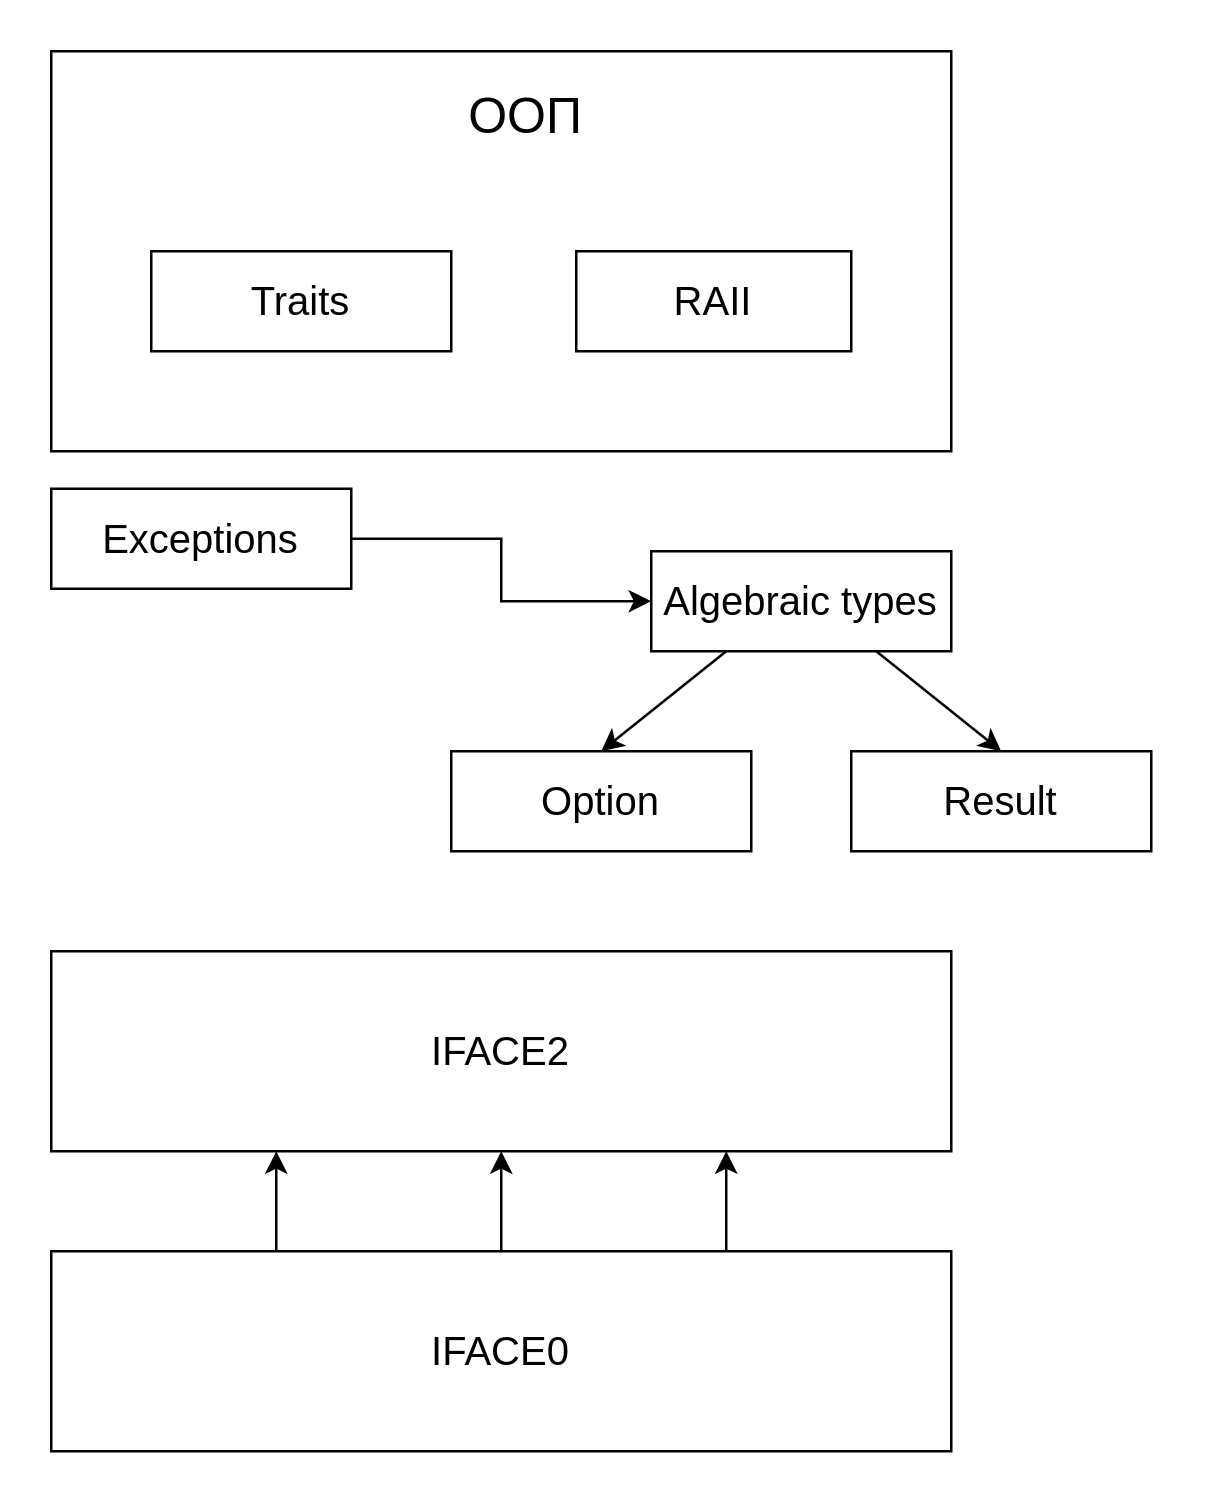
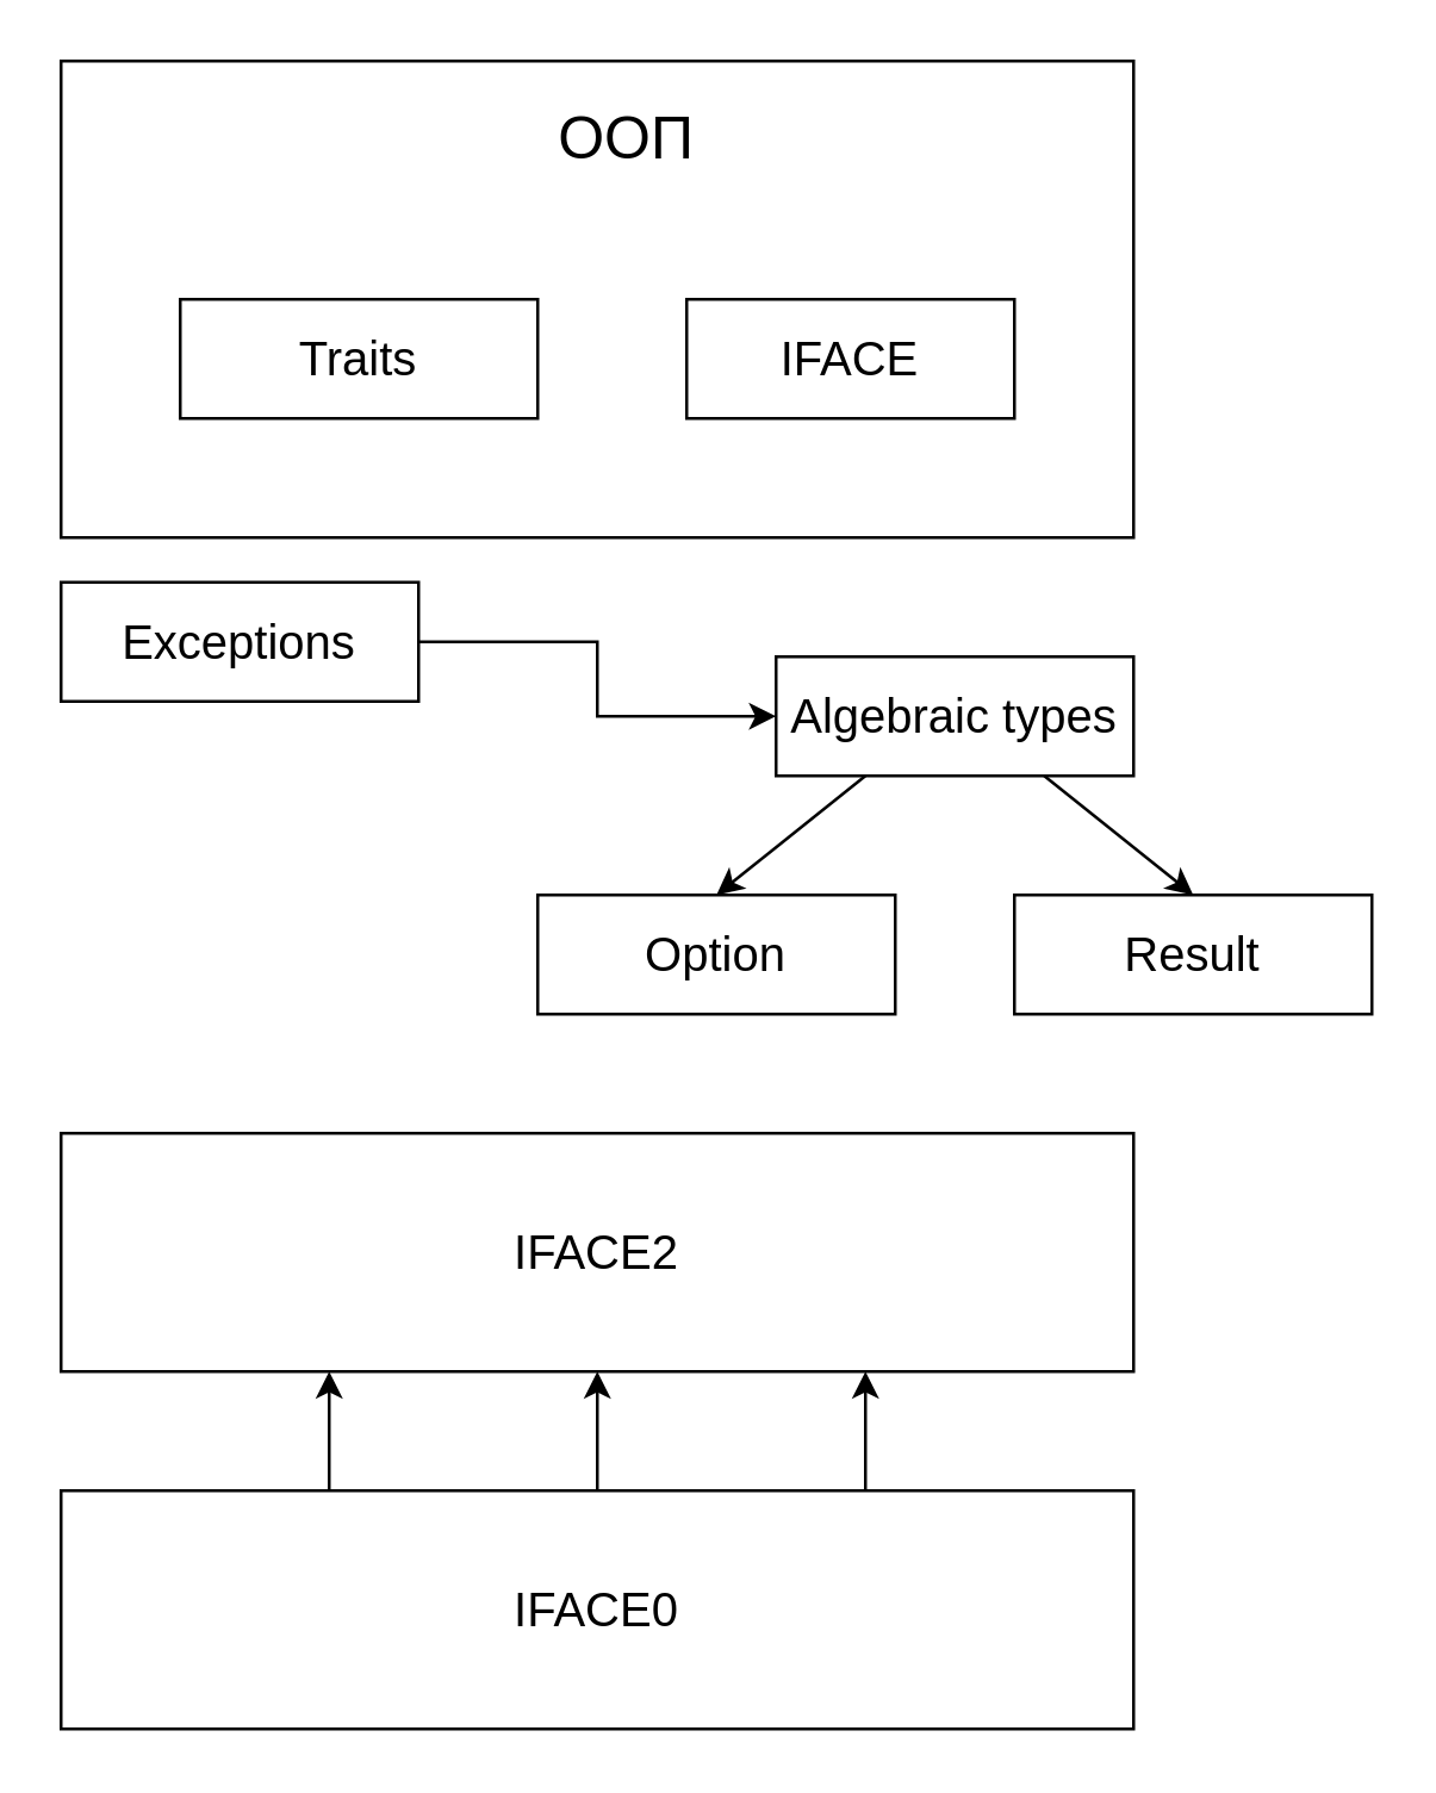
- <mxCell id="5" value="RAII" style="rounded=0;whiteSpace=wrap;html=1;fillColor=none;fontSize=16;" parent="1" vertex="1"><mxGeometry x="230" y="100" width="110" height="40" as="geometry" /></mxCell>
+ <mxCell id="5" value="IFACE" style="rounded=0;whiteSpace=wrap;html=1;fillColor=none;fontSize=16;" parent="1" vertex="1"><mxGeometry x="230" y="100" width="110" height="40" as="geometry" /></mxCell>
